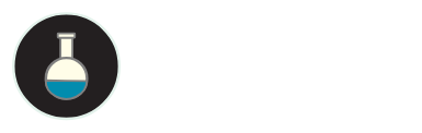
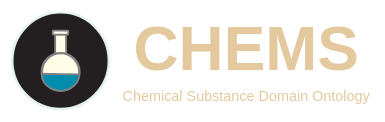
+ <mxCell id="2" value="&lt;font color=&quot;#e4c89e&quot; style=&quot;font-size: 104px;&quot;&gt;CHEMS&lt;/font&gt;" style="text;strokeColor=none;fillColor=none;html=1;fontSize=24;fontStyle=1;verticalAlign=middle;align=center;labelBorderColor=none;labelBackgroundColor=none;" parent="1" vertex="1"><mxGeometry x="200" y="20" width="420" height="120" as="geometry" /></mxCell>
+ <mxCell id="3" value="&lt;span style=&quot;font-weight: normal;&quot;&gt;&lt;font color=&quot;#e4c89e&quot;&gt;Chemical Substance Domain Ontology&lt;/font&gt;&lt;/span&gt;" style="text;strokeColor=none;fillColor=none;html=1;fontSize=24;fontStyle=1;verticalAlign=middle;align=center;labelBorderColor=none;" parent="1" vertex="1"><mxGeometry x="200" y="140" width="420" height="40" as="geometry" /></mxCell>
